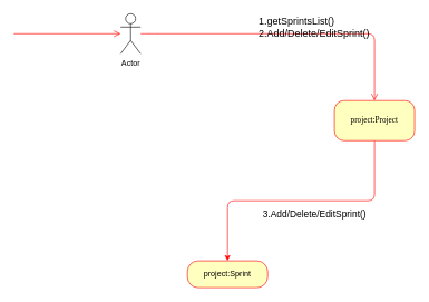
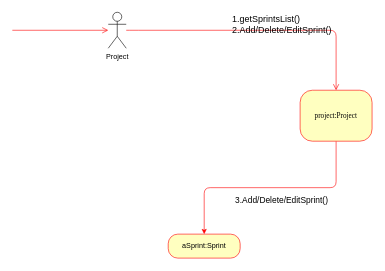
- <mxCell id="6" value="Actor" style="shape=umlActor;verticalLabelPosition=bottom;labelBackgroundColor=#ffffff;verticalAlign=top;html=1;outlineConnect=0;" vertex="1" parent="1"><mxGeometry x="180" y="20" width="30" height="60" as="geometry" /></mxCell>
+ <mxCell id="6" value="Project" style="shape=umlActor;verticalLabelPosition=bottom;labelBackgroundColor=#ffffff;verticalAlign=top;html=1;outlineConnect=0;" vertex="1" parent="1"><mxGeometry x="180" y="20" width="30" height="60" as="geometry" /></mxCell>
- <mxCell id="3" value="project:Project" style="rounded=1;whiteSpace=wrap;html=1;arcSize=24;fillColor=#ffffc0;strokeColor=#ff0000;shadow=0;comic=0;labelBackgroundColor=none;fontFamily=Verdana;fontSize=12;fontColor=#000000;align=center;" vertex="1" parent="1"><mxGeometry x="500" y="150" width="120" height="60" as="geometry" /></mxCell>
+ <mxCell id="3" value="project:Project" style="rounded=1;whiteSpace=wrap;html=1;arcSize=24;fillColor=#ffffc0;strokeColor=#ff0000;shadow=0;comic=0;labelBackgroundColor=none;fontFamily=Verdana;fontSize=12;fontColor=#000000;align=center;" vertex="1" parent="1"><mxGeometry x="500" y="150" width="120" height="85" as="geometry" /></mxCell>
- <mxCell id="8" value="project:Sprint" style="rounded=1;whiteSpace=wrap;html=1;arcSize=40;fontColor=#000000;fillColor=#ffffc0;strokeColor=#ff0000;" vertex="1" parent="1"><mxGeometry x="280" y="390" width="120" height="40" as="geometry" /></mxCell>
+ <mxCell id="8" value="aSprint:Sprint" style="rounded=1;whiteSpace=wrap;html=1;arcSize=40;fontColor=#000000;fillColor=#ffffc0;strokeColor=#ff0000;" vertex="1" parent="1"><mxGeometry x="280" y="390" width="120" height="40" as="geometry" /></mxCell>
